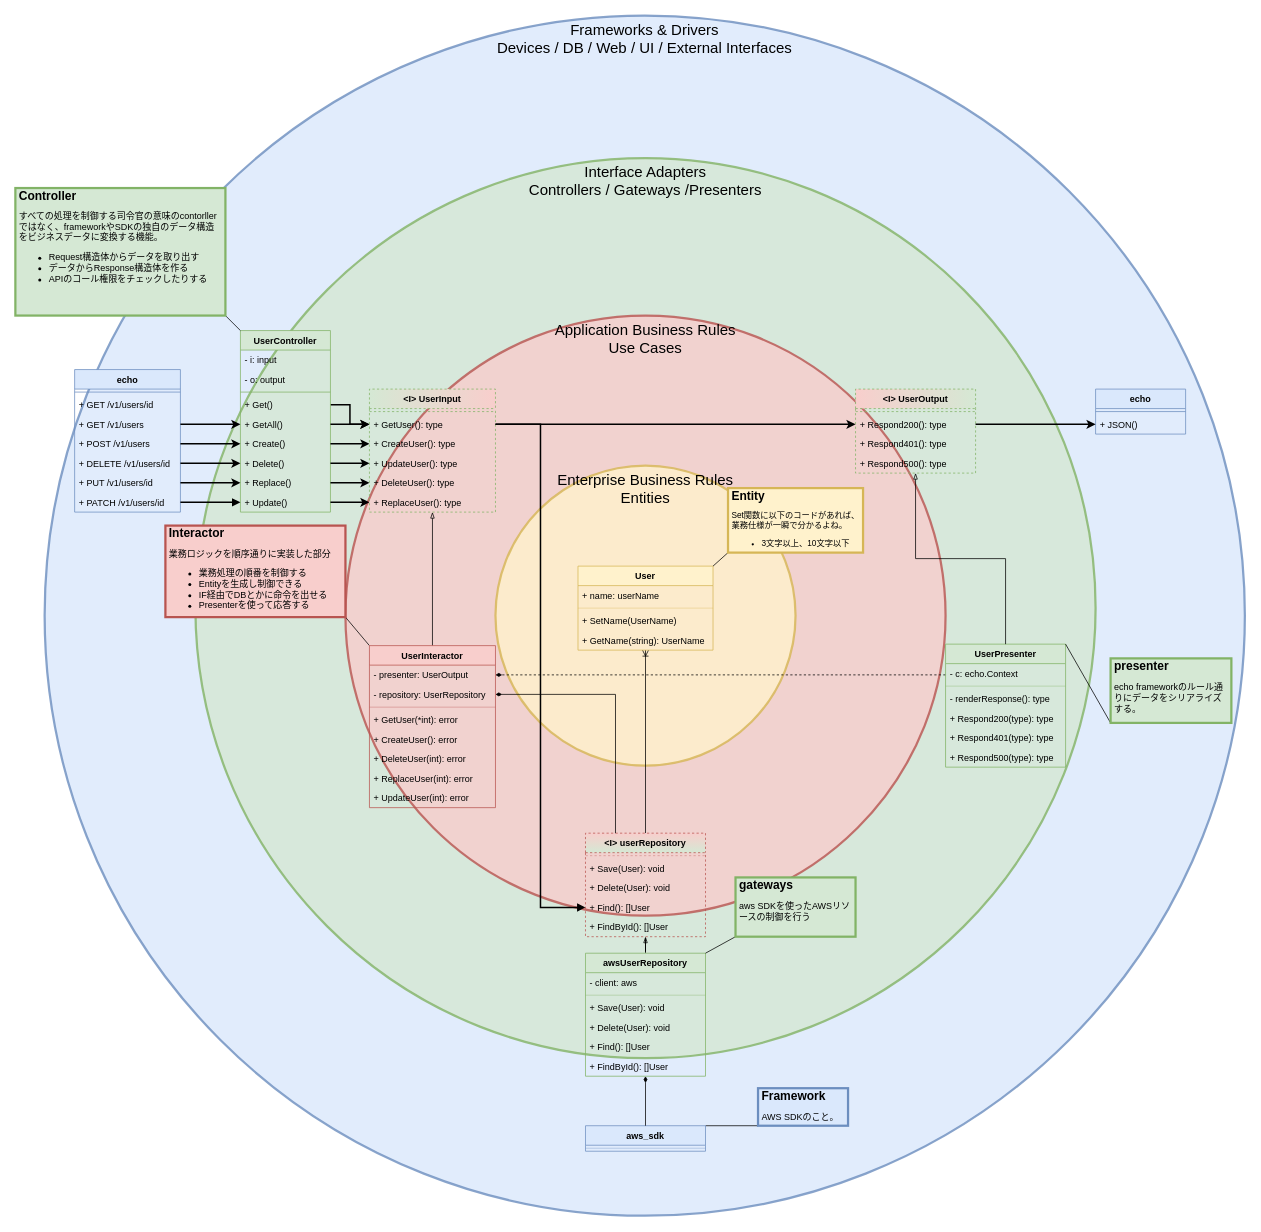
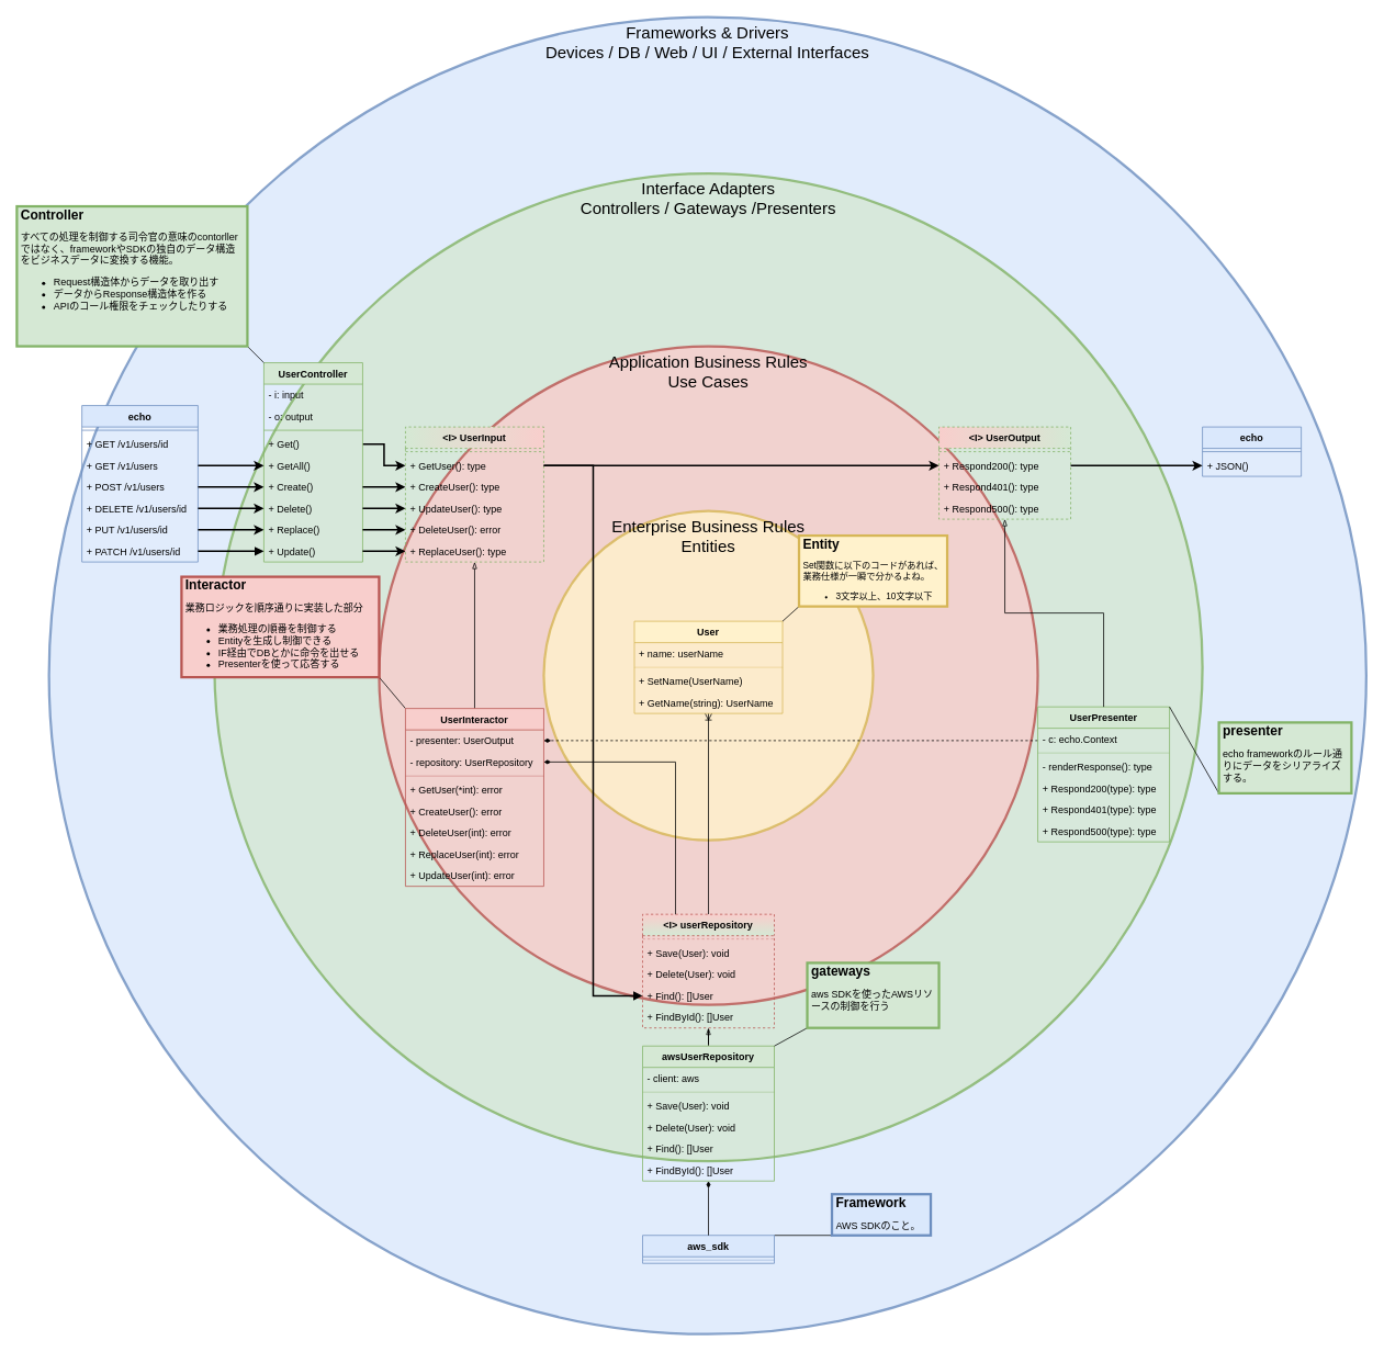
- <mxCell id="85" style="edgeStyle=orthogonalEdgeStyle;rounded=0;orthogonalLoop=1;jettySize=auto;html=1;exitX=1;exitY=0.5;exitDx=0;exitDy=0;strokeWidth=2;startArrow=none;startFill=0;endArrow=classic;endFill=1;entryX=0;entryY=0.5;entryDx=0;entryDy=0;" parent="1" source="12" target="47" edge="1"><mxGeometry relative="1" as="geometry" /></mxCell>
- <mxCell id="50" value="+ DeleteUser(): type" style="text;strokeColor=none;fillColor=none;align=left;verticalAlign=top;spacingLeft=4;spacingRight=4;overflow=hidden;rotatable=0;points=[[0,0.5],[1,0.5]];portConstraint=eastwest;dashed=1;strokeWidth=3;" parent="45" vertex="1"><mxGeometry y="112" width="168" height="26" as="geometry" /></mxCell>
+ <mxCell id="50" value="+ DeleteUser(): error" style="text;strokeColor=none;fillColor=none;align=left;verticalAlign=top;spacingLeft=4;spacingRight=4;overflow=hidden;rotatable=0;points=[[0,0.5],[1,0.5]];portConstraint=eastwest;dashed=1;strokeWidth=3;" parent="45" vertex="1"><mxGeometry y="112" width="168" height="26" as="geometry" /></mxCell>
